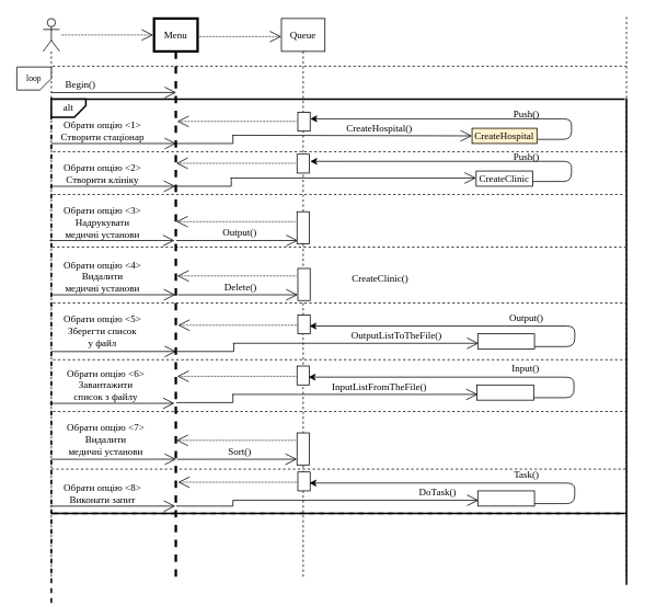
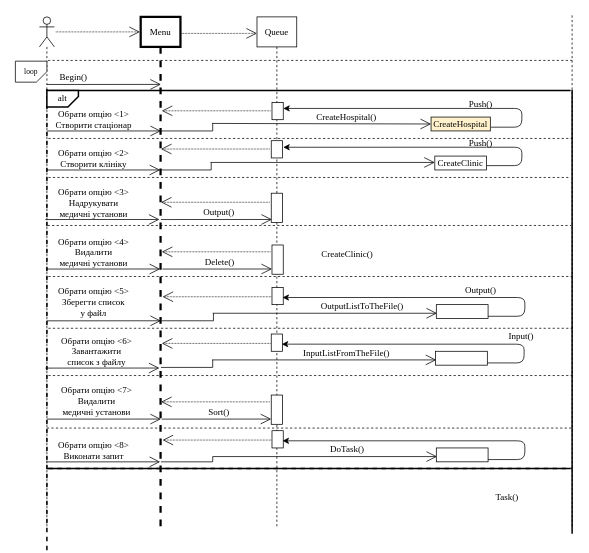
- <mxCell id="77" value="&lt;span style=&quot;font-size: 12px&quot;&gt;Input()&lt;/span&gt;" style="text;html=1;align=center;verticalAlign=middle;resizable=0;points=[];autosize=1;strokeColor=none;fontSize=11;fontFamily=Times New Roman;" vertex="1" parent="1"><mxGeometry x="617" y="439.17" width="44" height="18" as="geometry" /></mxCell>
+ <mxCell id="77" value="&lt;span style=&quot;font-size: 12px&quot;&gt;Input()&lt;/span&gt;" style="text;html=1;align=center;verticalAlign=middle;resizable=0;points=[];autosize=1;strokeColor=none;fontSize=11;fontFamily=Times New Roman;" vertex="1" parent="1"><mxGeometry x="672" y="439.17" width="44" height="18" as="geometry" /></mxCell>
- <mxCell id="89" value="&lt;span style=&quot;font-size: 12px&quot;&gt;Task()&lt;/span&gt;" style="text;html=1;align=center;verticalAlign=middle;resizable=0;points=[];autosize=1;strokeColor=none;fontSize=11;fontFamily=Times New Roman;" vertex="1" parent="1"><mxGeometry x="620" y="568" width="40" height="18" as="geometry" /></mxCell>
+ <mxCell id="89" value="&lt;span style=&quot;font-size: 12px&quot;&gt;Task()&lt;/span&gt;" style="text;html=1;align=center;verticalAlign=middle;resizable=0;points=[];autosize=1;strokeColor=none;fontSize=11;fontFamily=Times New Roman;" vertex="1" parent="1"><mxGeometry x="655" y="653" width="40" height="18" as="geometry" /></mxCell>
- <mxCell id="86" value="DoTask()" style="text;html=1;align=center;verticalAlign=middle;resizable=0;points=[];autosize=1;strokeColor=none;fontFamily=Times New Roman;" vertex="1" parent="1"><mxGeometry x="504.5" y="590" width="55" height="18" as="geometry" /></mxCell>
+ <mxCell id="86" value="DoTask()" style="text;html=1;align=center;verticalAlign=middle;resizable=0;points=[];autosize=1;strokeColor=none;fontFamily=Times New Roman;" vertex="1" parent="1"><mxGeometry x="434.5" y="590" width="55" height="18" as="geometry" /></mxCell>
